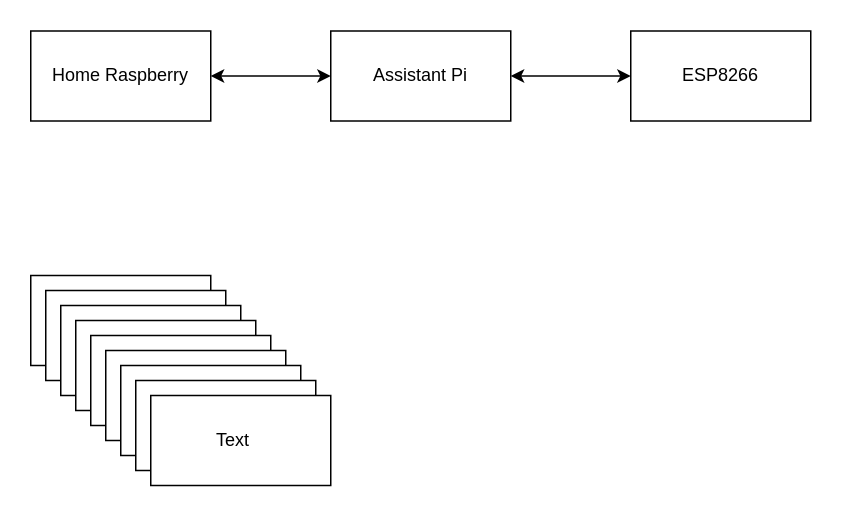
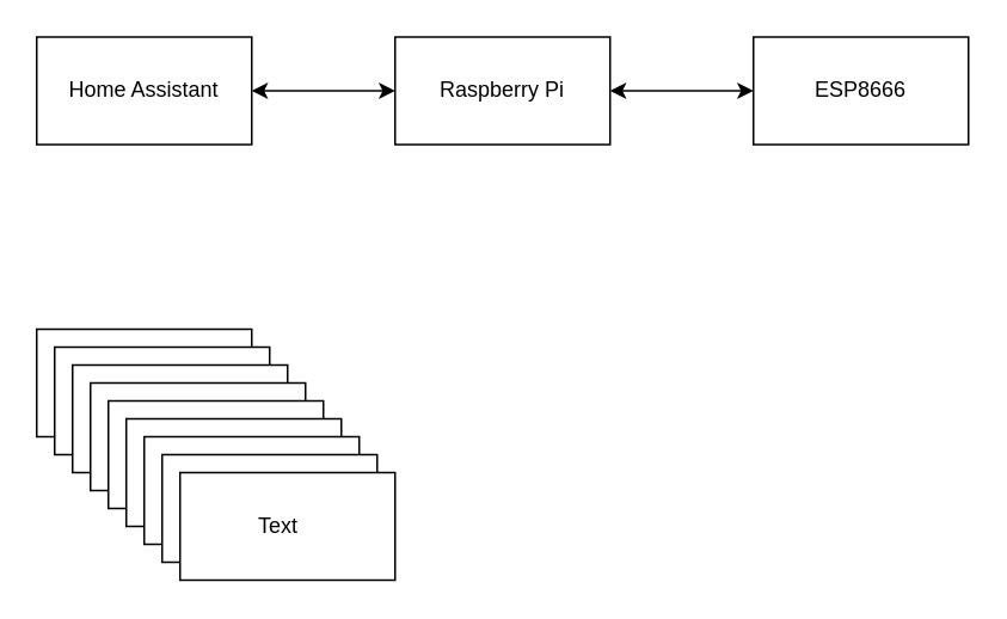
- <mxCell id="3" value="Home Raspberry" style="text;html=1;strokeColor=none;fillColor=none;align=center;verticalAlign=middle;whiteSpace=wrap;rounded=0;" parent="1" vertex="1"><mxGeometry x="30" y="30" width="100" height="40" as="geometry" /></mxCell>
+ <mxCell id="3" value="Home Assistant" style="text;html=1;strokeColor=none;fillColor=none;align=center;verticalAlign=middle;whiteSpace=wrap;rounded=0;" parent="1" vertex="1"><mxGeometry x="30" y="30" width="100" height="40" as="geometry" /></mxCell>
- <mxCell id="6" value="Assistant Pi" style="text;html=1;strokeColor=none;fillColor=none;align=center;verticalAlign=middle;whiteSpace=wrap;rounded=0;" parent="1" vertex="1"><mxGeometry x="230" y="35" width="100" height="30" as="geometry" /></mxCell>
+ <mxCell id="6" value="Raspberry Pi" style="text;html=1;strokeColor=none;fillColor=none;align=center;verticalAlign=middle;whiteSpace=wrap;rounded=0;" parent="1" vertex="1"><mxGeometry x="230" y="35" width="100" height="30" as="geometry" /></mxCell>
- <mxCell id="9" value="ESP8266" style="text;html=1;strokeColor=none;fillColor=none;align=center;verticalAlign=middle;whiteSpace=wrap;rounded=0;" parent="1" vertex="1"><mxGeometry x="450" y="35" width="60" height="30" as="geometry" /></mxCell>
+ <mxCell id="9" value="ESP8666" style="text;html=1;strokeColor=none;fillColor=none;align=center;verticalAlign=middle;whiteSpace=wrap;rounded=0;" parent="1" vertex="1"><mxGeometry x="450" y="35" width="60" height="30" as="geometry" /></mxCell>
